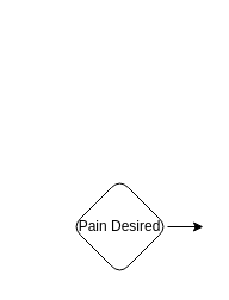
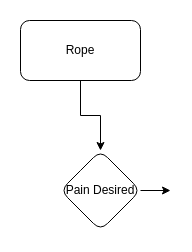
+ <mxCell id="3" value="Rope" style="rounded=1;whiteSpace=wrap;html=1;" vertex="1" parent="1"><mxGeometry x="20" y="20" width="120" height="60" as="geometry" /></mxCell>
+ <mxCell id="2" value="" style="edgeStyle=orthogonalEdgeStyle;rounded=0;orthogonalLoop=1;jettySize=auto;html=1;" edge="1" parent="1" source="3" target="5"><mxGeometry relative="1" as="geometry" /></mxCell>
